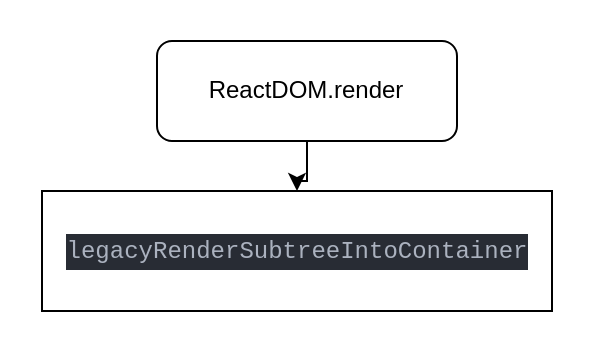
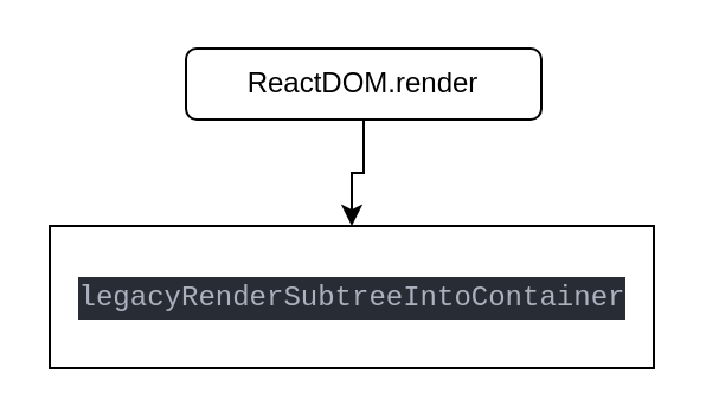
- <mxCell id="3" value="ReactDOM.render" style="rounded=1;whiteSpace=wrap;html=1;" vertex="1" parent="1"><mxGeometry x="78" y="20" width="150" height="50" as="geometry" /></mxCell>
+ <mxCell id="3" value="ReactDOM.render" style="rounded=1;whiteSpace=wrap;html=1;" vertex="1" parent="1"><mxGeometry x="78" y="20" width="150" height="30" as="geometry" /></mxCell>
